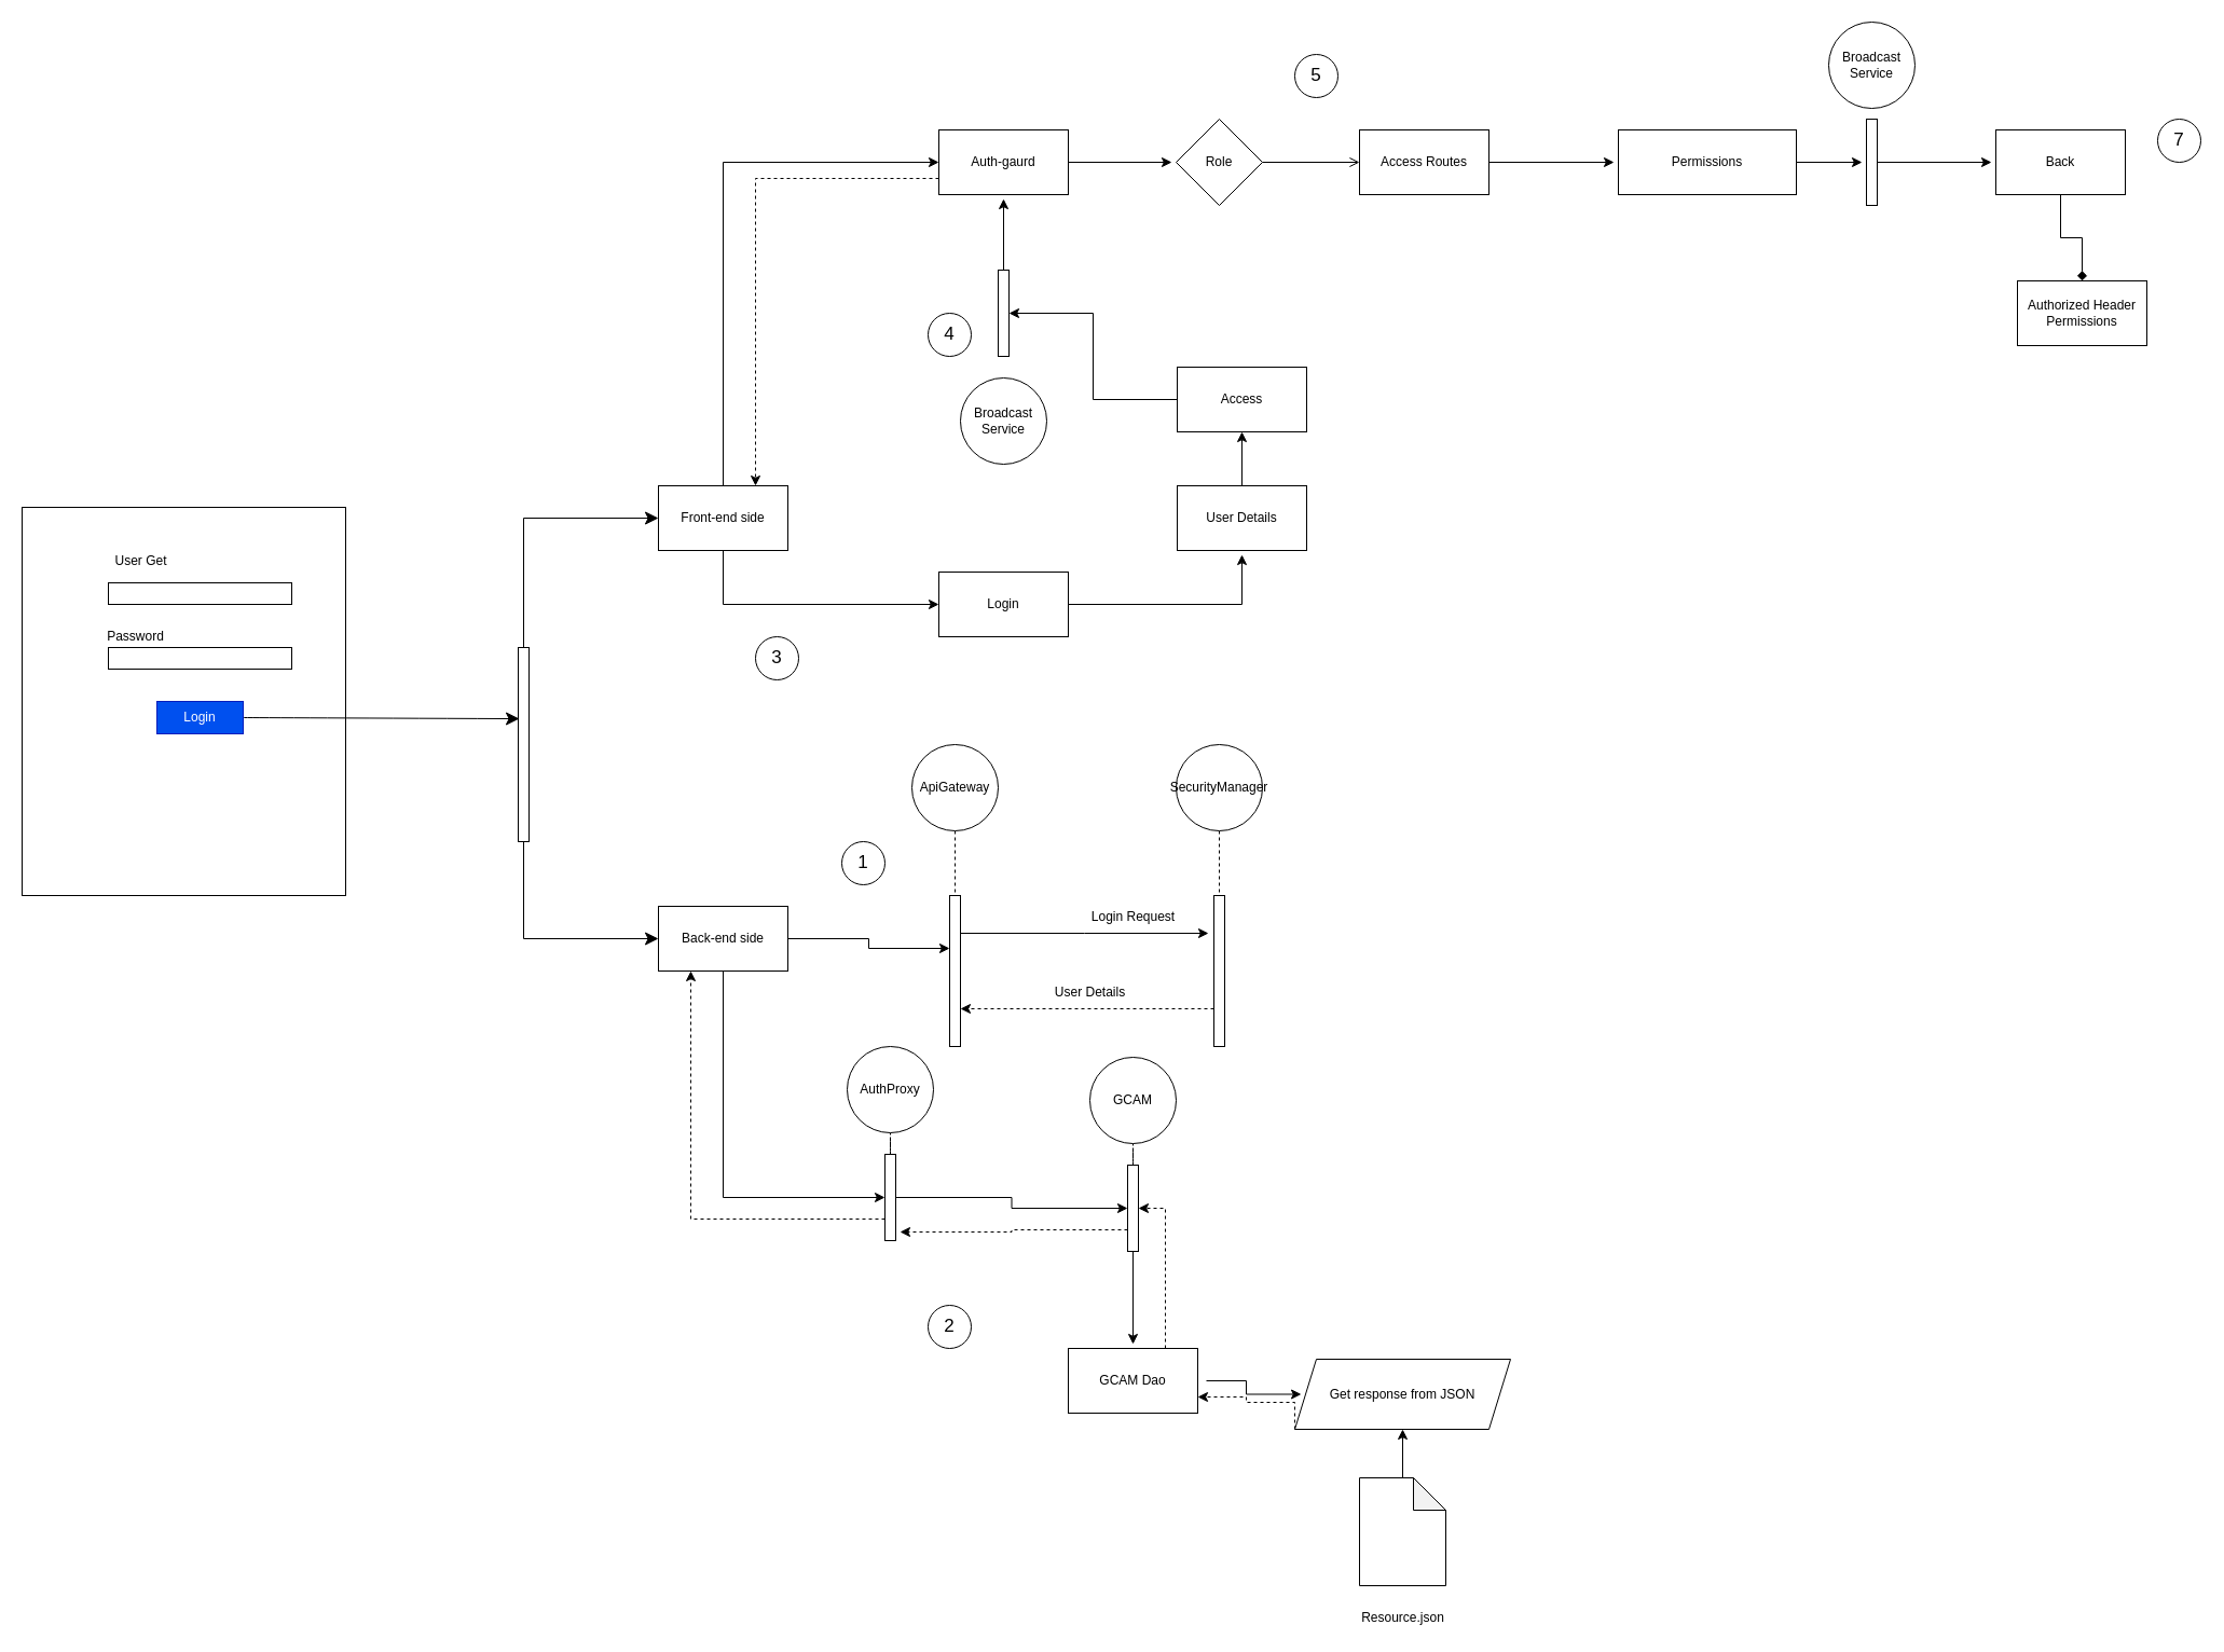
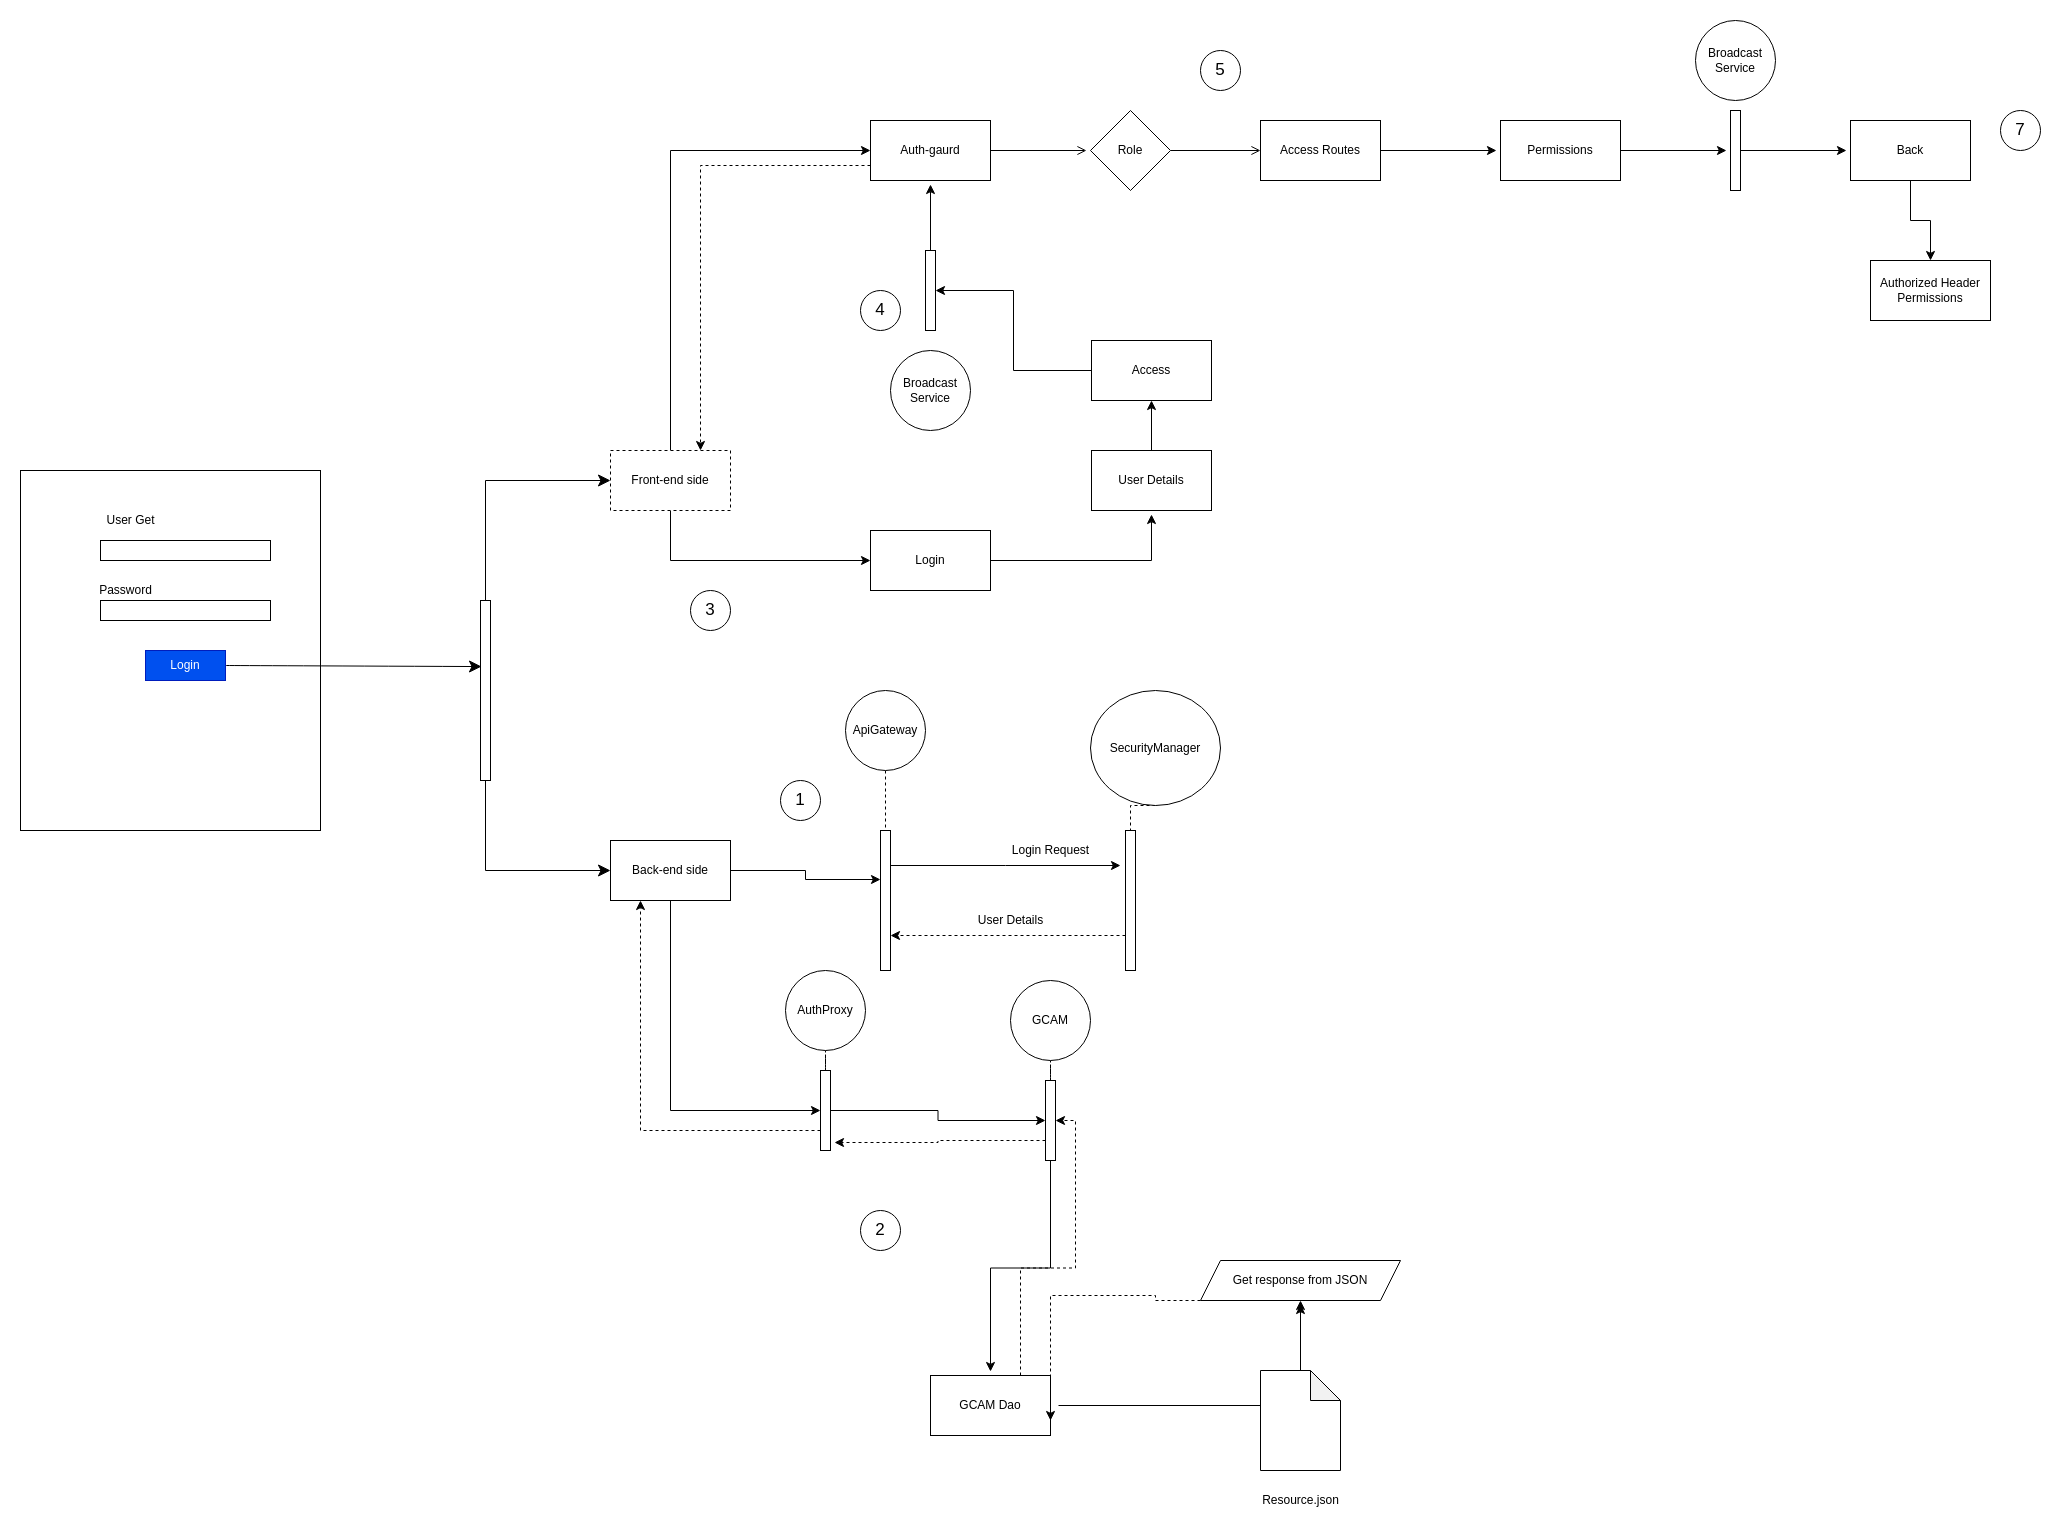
- <mxCell id="18" style="edgeStyle=orthogonalEdgeStyle;rounded=0;orthogonalLoop=1;jettySize=auto;html=1;exitX=1;exitY=0.5;exitDx=0;exitDy=0;endArrow=classic;endFill=1;startSize=14;endSize=7;sourcePerimeterSpacing=8;targetPerimeterSpacing=4;" parent="1" source="20" target="28" edge="1"><mxGeometry relative="1" as="geometry" /></mxCell>
+ <mxCell id="18" style="edgeStyle=orthogonalEdgeStyle;rounded=0;orthogonalLoop=1;jettySize=auto;html=1;exitX=1;exitY=0.5;exitDx=0;exitDy=0;endArrow=open;endFill=1;startSize=14;endSize=7;sourcePerimeterSpacing=8;targetPerimeterSpacing=4;" parent="1" source="20" target="28" edge="1"><mxGeometry relative="1" as="geometry" /></mxCell>
- <mxCell id="32" value="Permissions" style="rounded=0;whiteSpace=wrap;html=1;hachureGap=4;pointerEvents=0;" parent="1" vertex="1"><mxGeometry x="1500" y="120" width="165" height="60" as="geometry" /></mxCell>
+ <mxCell id="32" value="Permissions" style="rounded=0;whiteSpace=wrap;html=1;hachureGap=4;pointerEvents=0;" parent="1" vertex="1"><mxGeometry x="1500" y="120" width="120" height="60" as="geometry" /></mxCell>
- <mxCell id="35" style="edgeStyle=orthogonalEdgeStyle;rounded=0;orthogonalLoop=1;jettySize=auto;html=1;exitX=0.5;exitY=1;exitDx=0;exitDy=0;entryX=0.5;entryY=0;entryDx=0;entryDy=0;endArrow=diamond;endFill=1;startSize=14;endSize=7;sourcePerimeterSpacing=8;targetPerimeterSpacing=4;" parent="1" source="36" target="37" edge="1"><mxGeometry relative="1" as="geometry" /></mxCell>
+ <mxCell id="35" style="edgeStyle=orthogonalEdgeStyle;rounded=0;orthogonalLoop=1;jettySize=auto;html=1;exitX=0.5;exitY=1;exitDx=0;exitDy=0;entryX=0.5;entryY=0;entryDx=0;entryDy=0;endArrow=classic;endFill=1;startSize=14;endSize=7;sourcePerimeterSpacing=8;targetPerimeterSpacing=4;" parent="1" source="36" target="37" edge="1"><mxGeometry relative="1" as="geometry" /></mxCell>
- <mxCell id="17" value="Front-end side" style="rounded=0;whiteSpace=wrap;html=1;hachureGap=4;pointerEvents=0;" parent="1" vertex="1"><mxGeometry x="610" y="450" width="120" height="60" as="geometry" /></mxCell>
+ <mxCell id="17" value="Front-end side" style="rounded=0;whiteSpace=wrap;html=1;hachureGap=4;pointerEvents=0;dashed=1;" parent="1" vertex="1"><mxGeometry x="610" y="450" width="120" height="60" as="geometry" /></mxCell>
- <mxCell id="72" value="&lt;font style=&quot;font-size: 17px&quot;&gt;3&lt;/font&gt;" style="ellipse;whiteSpace=wrap;html=1;aspect=fixed;" vertex="1" parent="1"><mxGeometry x="700" y="590" width="40" height="40" as="geometry" /></mxCell>
+ <mxCell id="72" value="&lt;font style=&quot;font-size: 17px&quot;&gt;3&lt;/font&gt;" style="ellipse;whiteSpace=wrap;html=1;aspect=fixed;" vertex="1" parent="1"><mxGeometry x="690" y="590" width="40" height="40" as="geometry" /></mxCell>
- <mxCell id="49" value="SecurityManager" style="ellipse;whiteSpace=wrap;html=1;aspect=fixed;hachureGap=4;pointerEvents=0;" parent="1" vertex="1"><mxGeometry x="1090" y="690" width="80" height="80" as="geometry" /></mxCell>
+ <mxCell id="49" value="SecurityManager" style="ellipse;whiteSpace=wrap;html=1;aspect=fixed;hachureGap=4;pointerEvents=0;" parent="1" vertex="1"><mxGeometry x="1090" y="690" width="130" height="115" as="geometry" /></mxCell>
- <mxCell id="64" value="GCAM Dao" style="rounded=0;whiteSpace=wrap;html=1;hachureGap=4;pointerEvents=0;" parent="1" vertex="1"><mxGeometry x="990" y="1250" width="120" height="60" as="geometry" /></mxCell>
+ <mxCell id="64" value="GCAM Dao" style="rounded=0;whiteSpace=wrap;html=1;hachureGap=4;pointerEvents=0;" parent="1" vertex="1"><mxGeometry x="930" y="1375" width="120" height="60" as="geometry" /></mxCell>
- <mxCell id="66" value="Get response from JSON" style="shape=parallelogram;perimeter=parallelogramPerimeter;whiteSpace=wrap;html=1;fixedSize=1;hachureGap=4;pointerEvents=0;" parent="1" vertex="1"><mxGeometry x="1200" y="1260" width="200" height="65" as="geometry" /></mxCell>
+ <mxCell id="66" value="Get response from JSON" style="shape=parallelogram;perimeter=parallelogramPerimeter;whiteSpace=wrap;html=1;fixedSize=1;hachureGap=4;pointerEvents=0;" parent="1" vertex="1"><mxGeometry x="1200" y="1260" width="200" height="40" as="geometry" /></mxCell>
